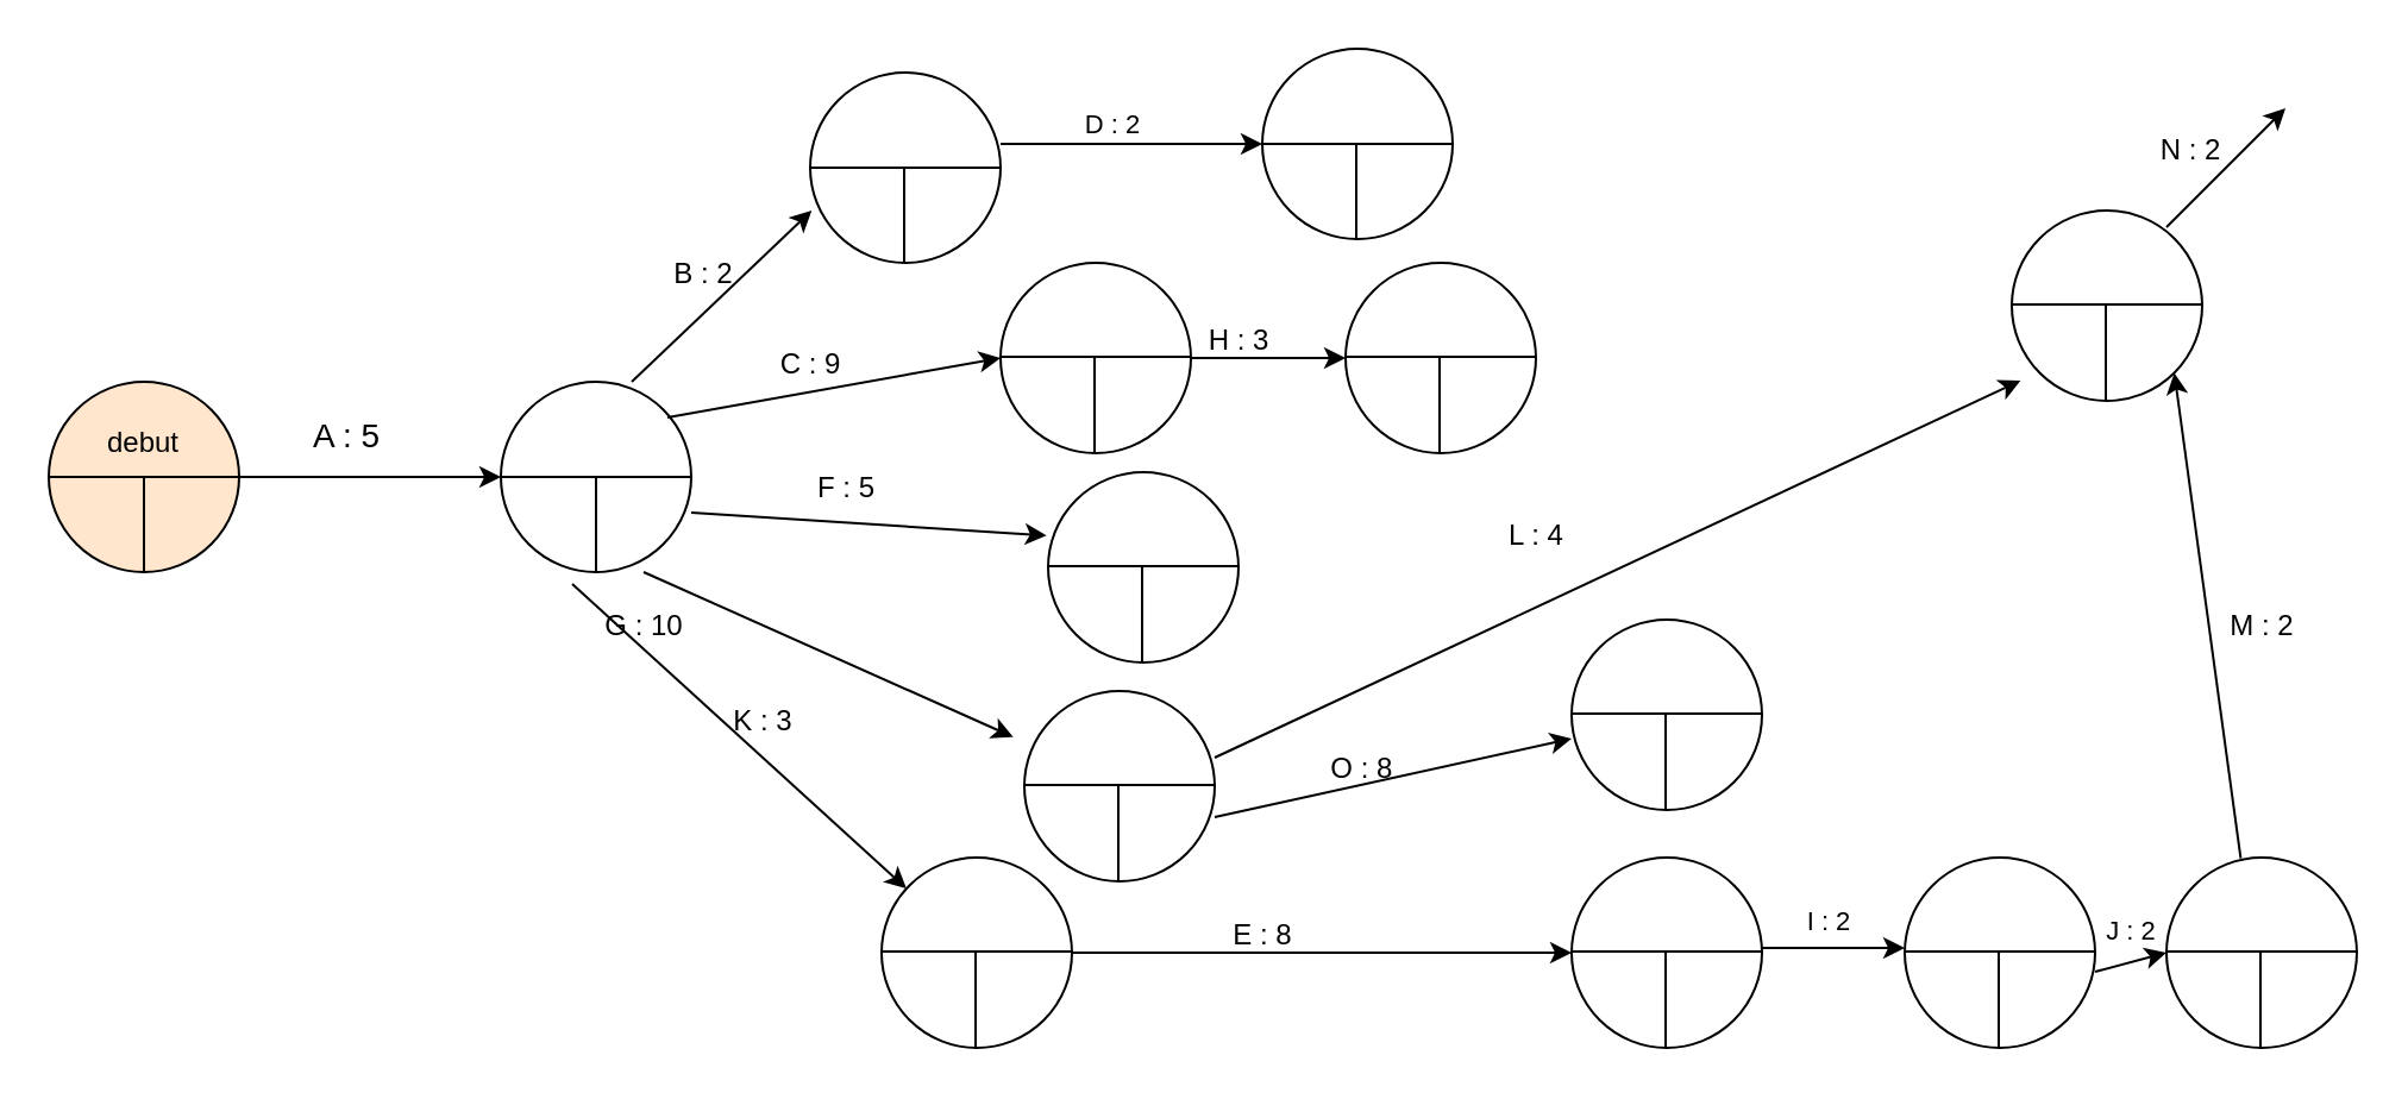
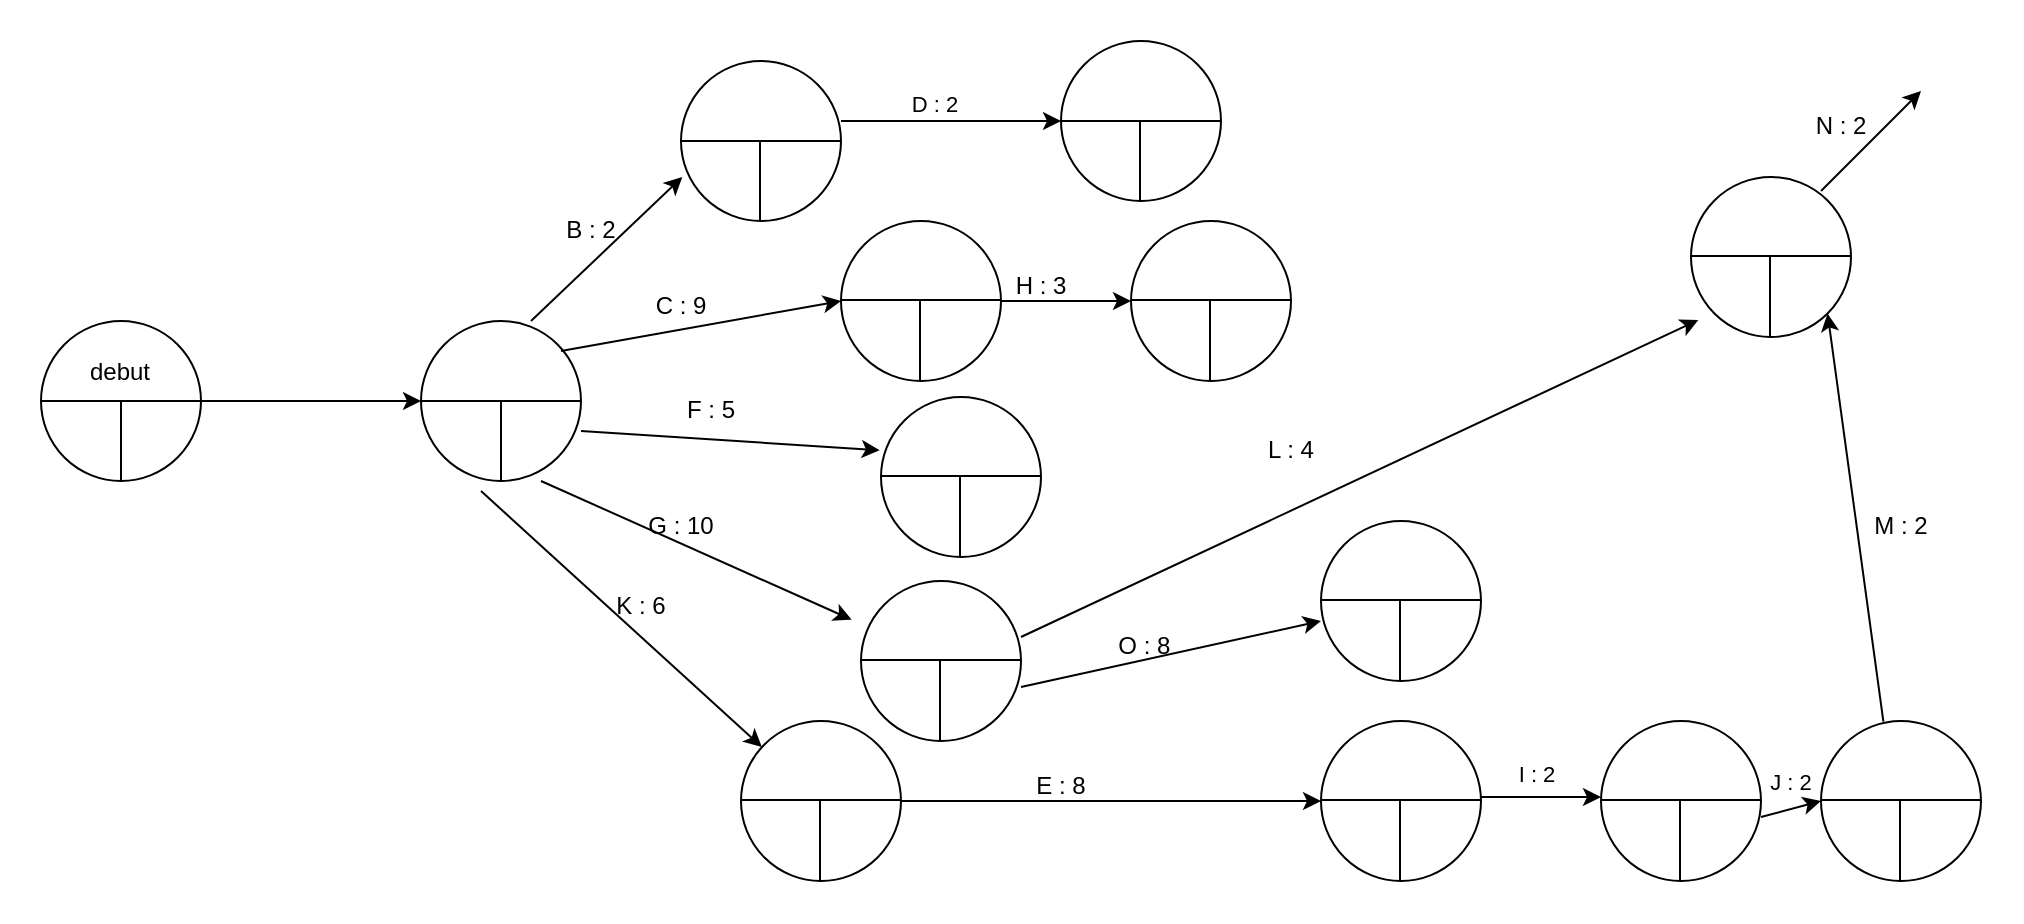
- <mxCell id="9" value="&lt;font style=&quot;font-size: 14px;&quot;&gt;A : 5&lt;br&gt;&lt;/font&gt;" style="text;html=1;align=center;verticalAlign=middle;resizable=0;points=[];autosize=1;strokeColor=none;fillColor=none;" parent="1" vertex="1"><mxGeometry x="120" y="168" width="50" height="30" as="geometry" /></mxCell>
- <mxCell id="2" value="debut&lt;br&gt;&lt;br&gt;&lt;div&gt;&lt;br&gt;&lt;/div&gt;" style="ellipse;whiteSpace=wrap;html=1;aspect=fixed;fillColor=#ffe6cc;" parent="1" vertex="1"><mxGeometry x="20" y="160" width="80" height="80" as="geometry" /></mxCell>
+ <mxCell id="2" value="debut&lt;br&gt;&lt;br&gt;&lt;div&gt;&lt;br&gt;&lt;/div&gt;" style="ellipse;whiteSpace=wrap;html=1;aspect=fixed;" parent="1" vertex="1"><mxGeometry x="20" y="160" width="80" height="80" as="geometry" /></mxCell>
- <mxCell id="37" value="G : 10" style="text;html=1;align=center;verticalAlign=middle;resizable=0;points=[];autosize=1;strokeColor=none;fillColor=none;" parent="1" vertex="1"><mxGeometry x="240" y="248" width="60" height="30" as="geometry" /></mxCell>
+ <mxCell id="37" value="G : 10" style="text;html=1;align=center;verticalAlign=middle;resizable=0;points=[];autosize=1;strokeColor=none;fillColor=none;" parent="1" vertex="1"><mxGeometry x="310" y="248" width="60" height="30" as="geometry" /></mxCell>
- <mxCell id="39" value="K : 3" style="text;html=1;align=center;verticalAlign=middle;resizable=0;points=[];autosize=1;strokeColor=none;fillColor=none;" parent="1" vertex="1"><mxGeometry x="295" y="288" width="50" height="30" as="geometry" /></mxCell>
+ <mxCell id="39" value="K : 6" style="text;html=1;align=center;verticalAlign=middle;resizable=0;points=[];autosize=1;strokeColor=none;fillColor=none;" parent="1" vertex="1"><mxGeometry x="295" y="288" width="50" height="30" as="geometry" /></mxCell>
